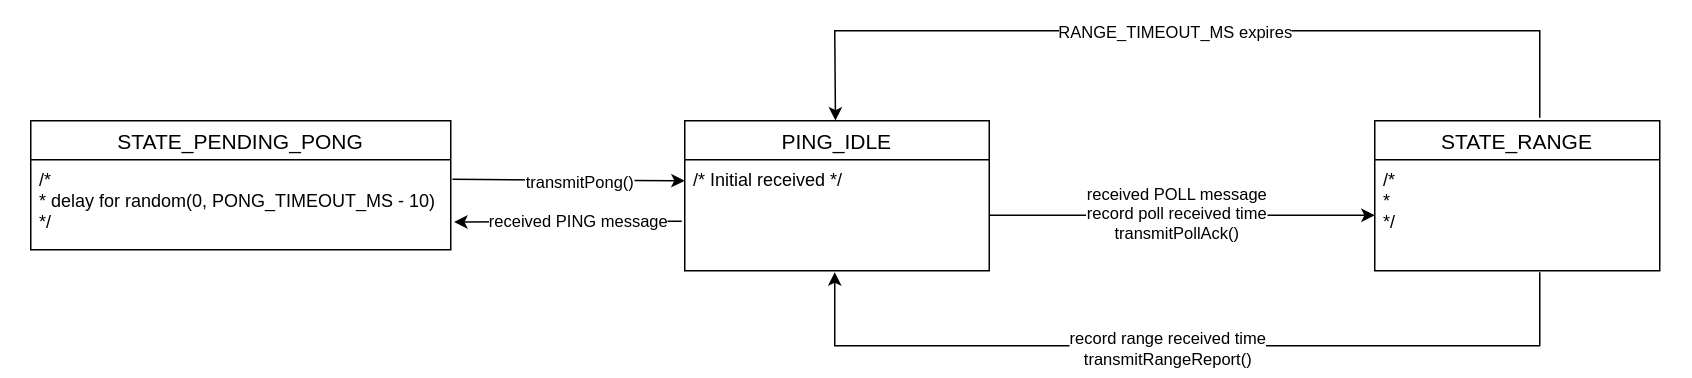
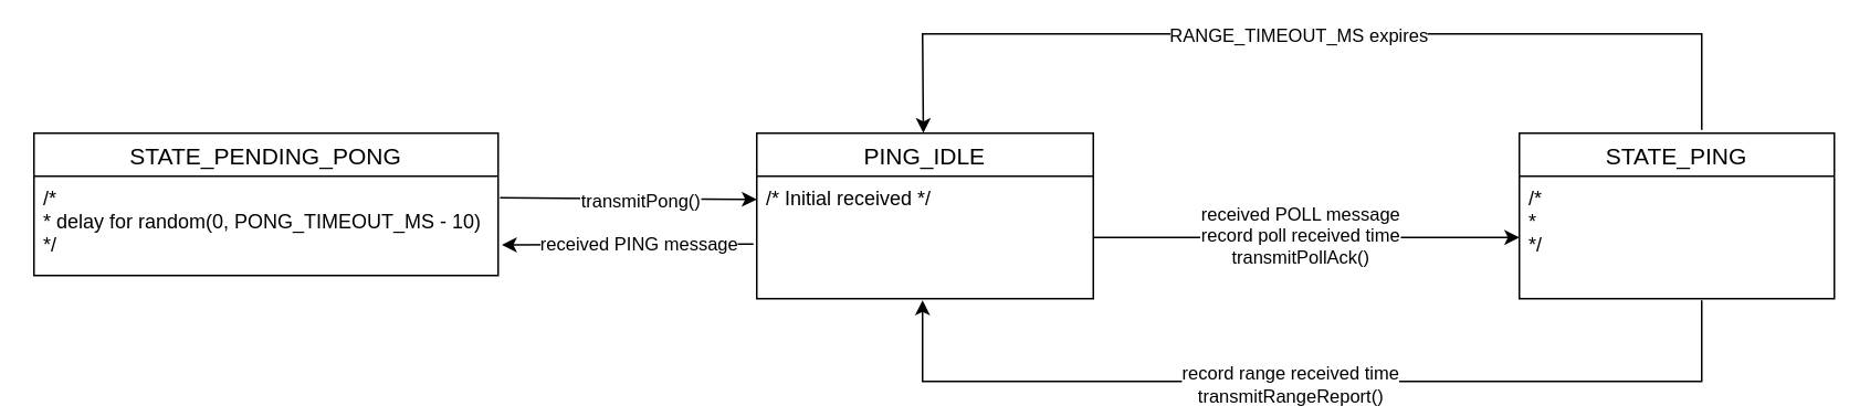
- <mxCell id="8" value="STATE_RANGE" style="swimlane;fontStyle=0;childLayout=stackLayout;horizontal=1;startSize=26;horizontalStack=0;resizeParent=1;resizeParentMax=0;resizeLast=0;collapsible=1;marginBottom=0;align=center;fontSize=14;" parent="1" vertex="1"><mxGeometry x="916" y="80" width="190" height="100" as="geometry" /></mxCell>
+ <mxCell id="8" value="STATE_PING" style="swimlane;fontStyle=0;childLayout=stackLayout;horizontal=1;startSize=26;horizontalStack=0;resizeParent=1;resizeParentMax=0;resizeLast=0;collapsible=1;marginBottom=0;align=center;fontSize=14;" parent="1" vertex="1"><mxGeometry x="916" y="80" width="190" height="100" as="geometry" /></mxCell>
